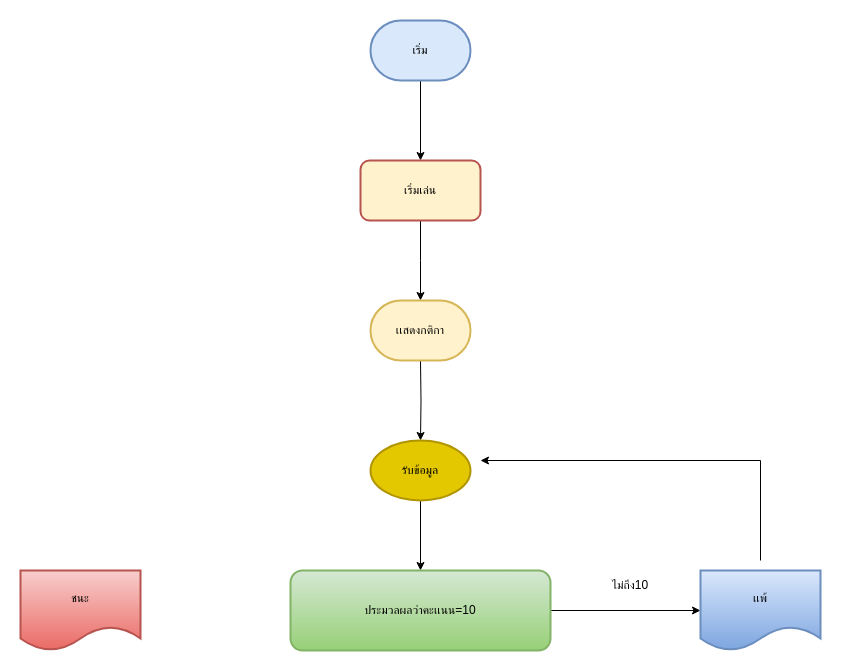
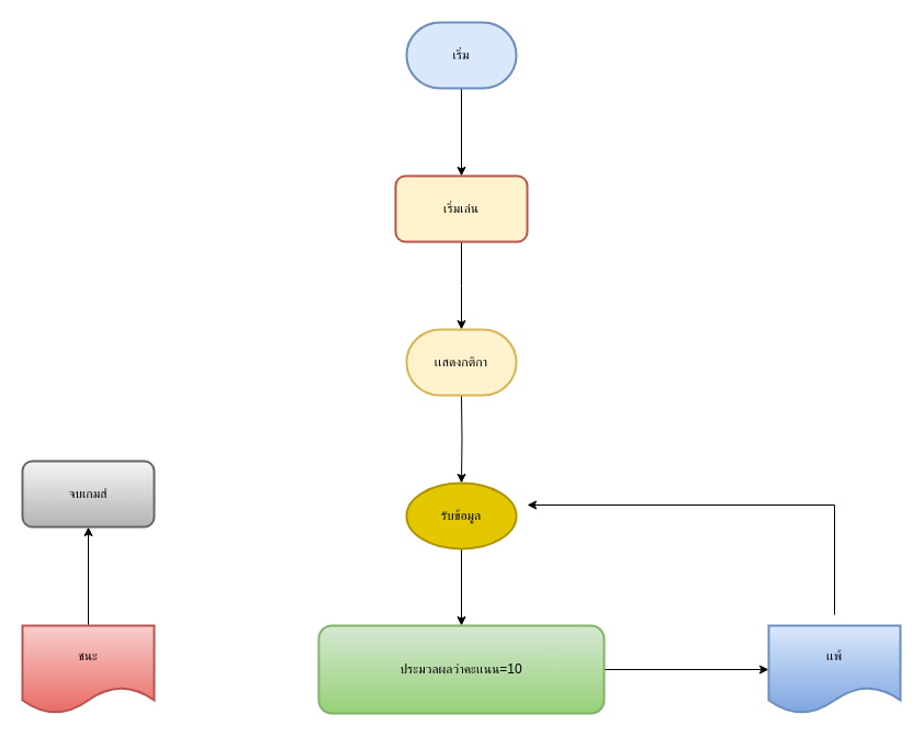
+ <mxCell id="15" value="จบเกมส์" style="rounded=1;whiteSpace=wrap;html=1;strokeWidth=2;fillColor=#f5f5f5;gradientColor=#b3b3b3;strokeColor=#666666;" vertex="1" parent="1"><mxGeometry x="20" y="420" width="120" height="60" as="geometry" /></mxCell>
+ <mxCell id="13" value="" style="edgeStyle=orthogonalEdgeStyle;rounded=0;orthogonalLoop=1;jettySize=auto;html=1;" edge="1" parent="1" source="14" target="15"><mxGeometry relative="1" as="geometry" /></mxCell>
- <mxCell id="18" value="ไม่ถึง10" style="text;html=1;strokeColor=none;fillColor=none;align=center;verticalAlign=middle;whiteSpace=wrap;rounded=0;" vertex="1" parent="1"><mxGeometry x="600" y="570" width="60" height="30" as="geometry" /></mxCell>
